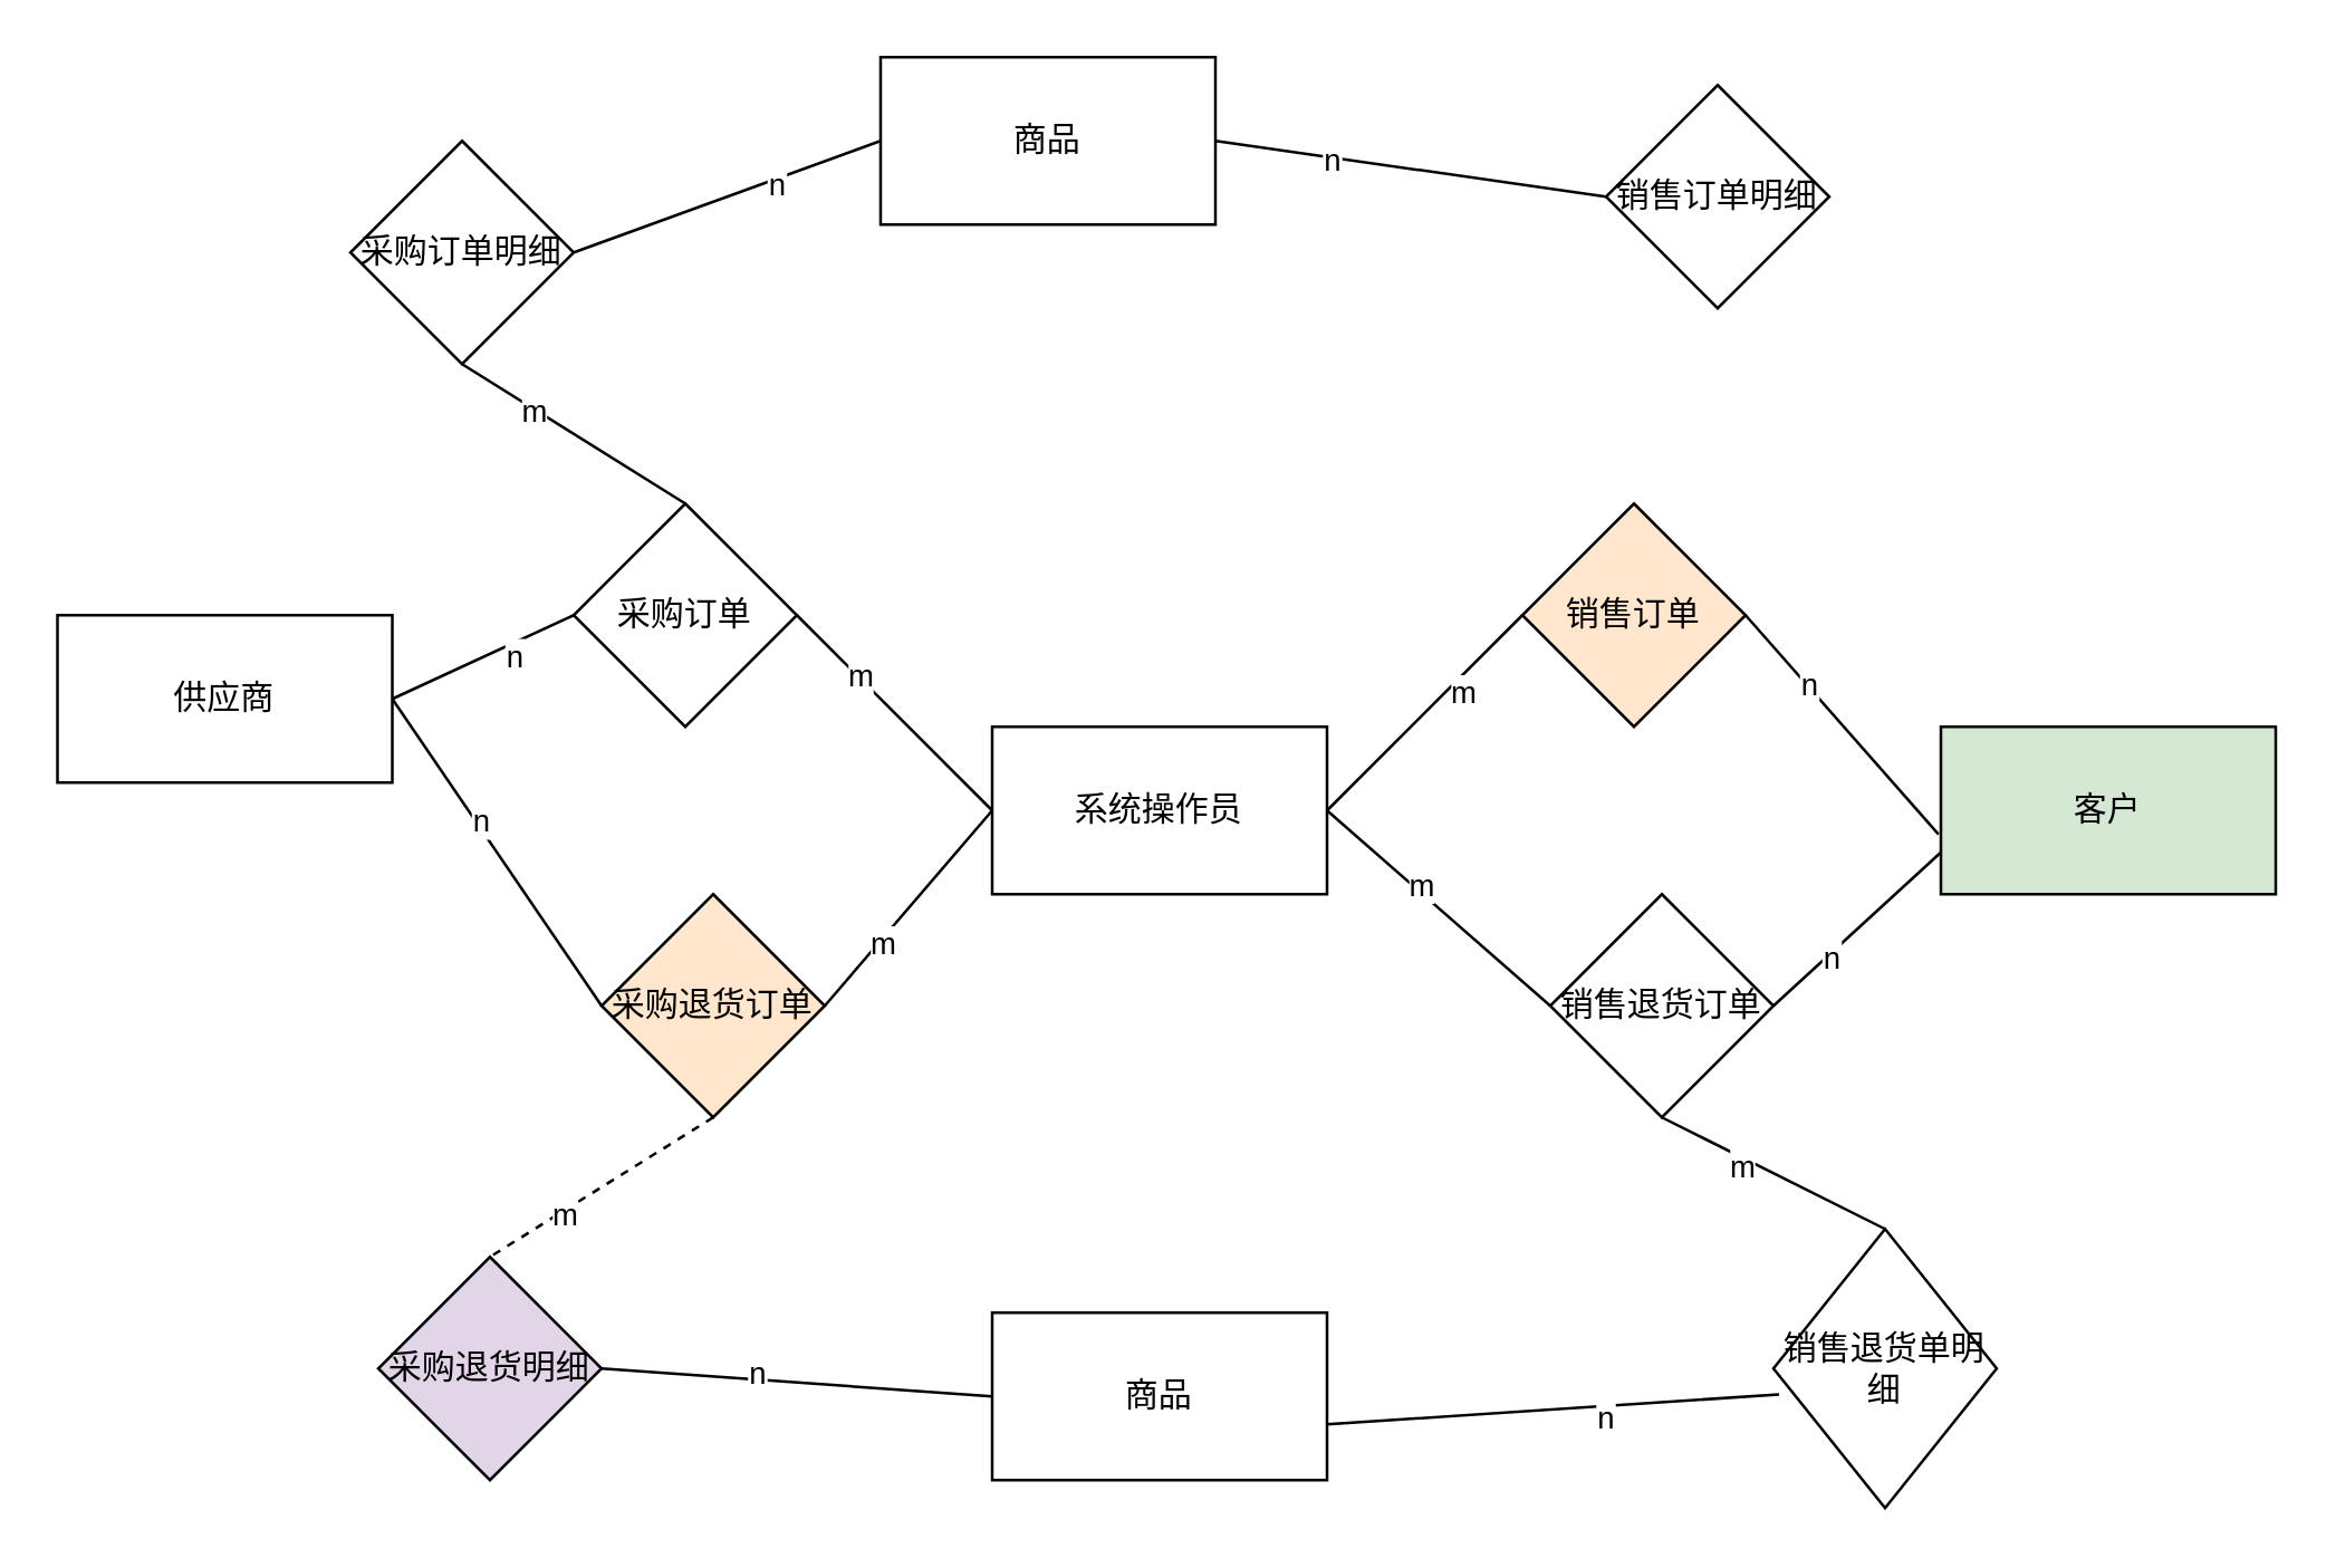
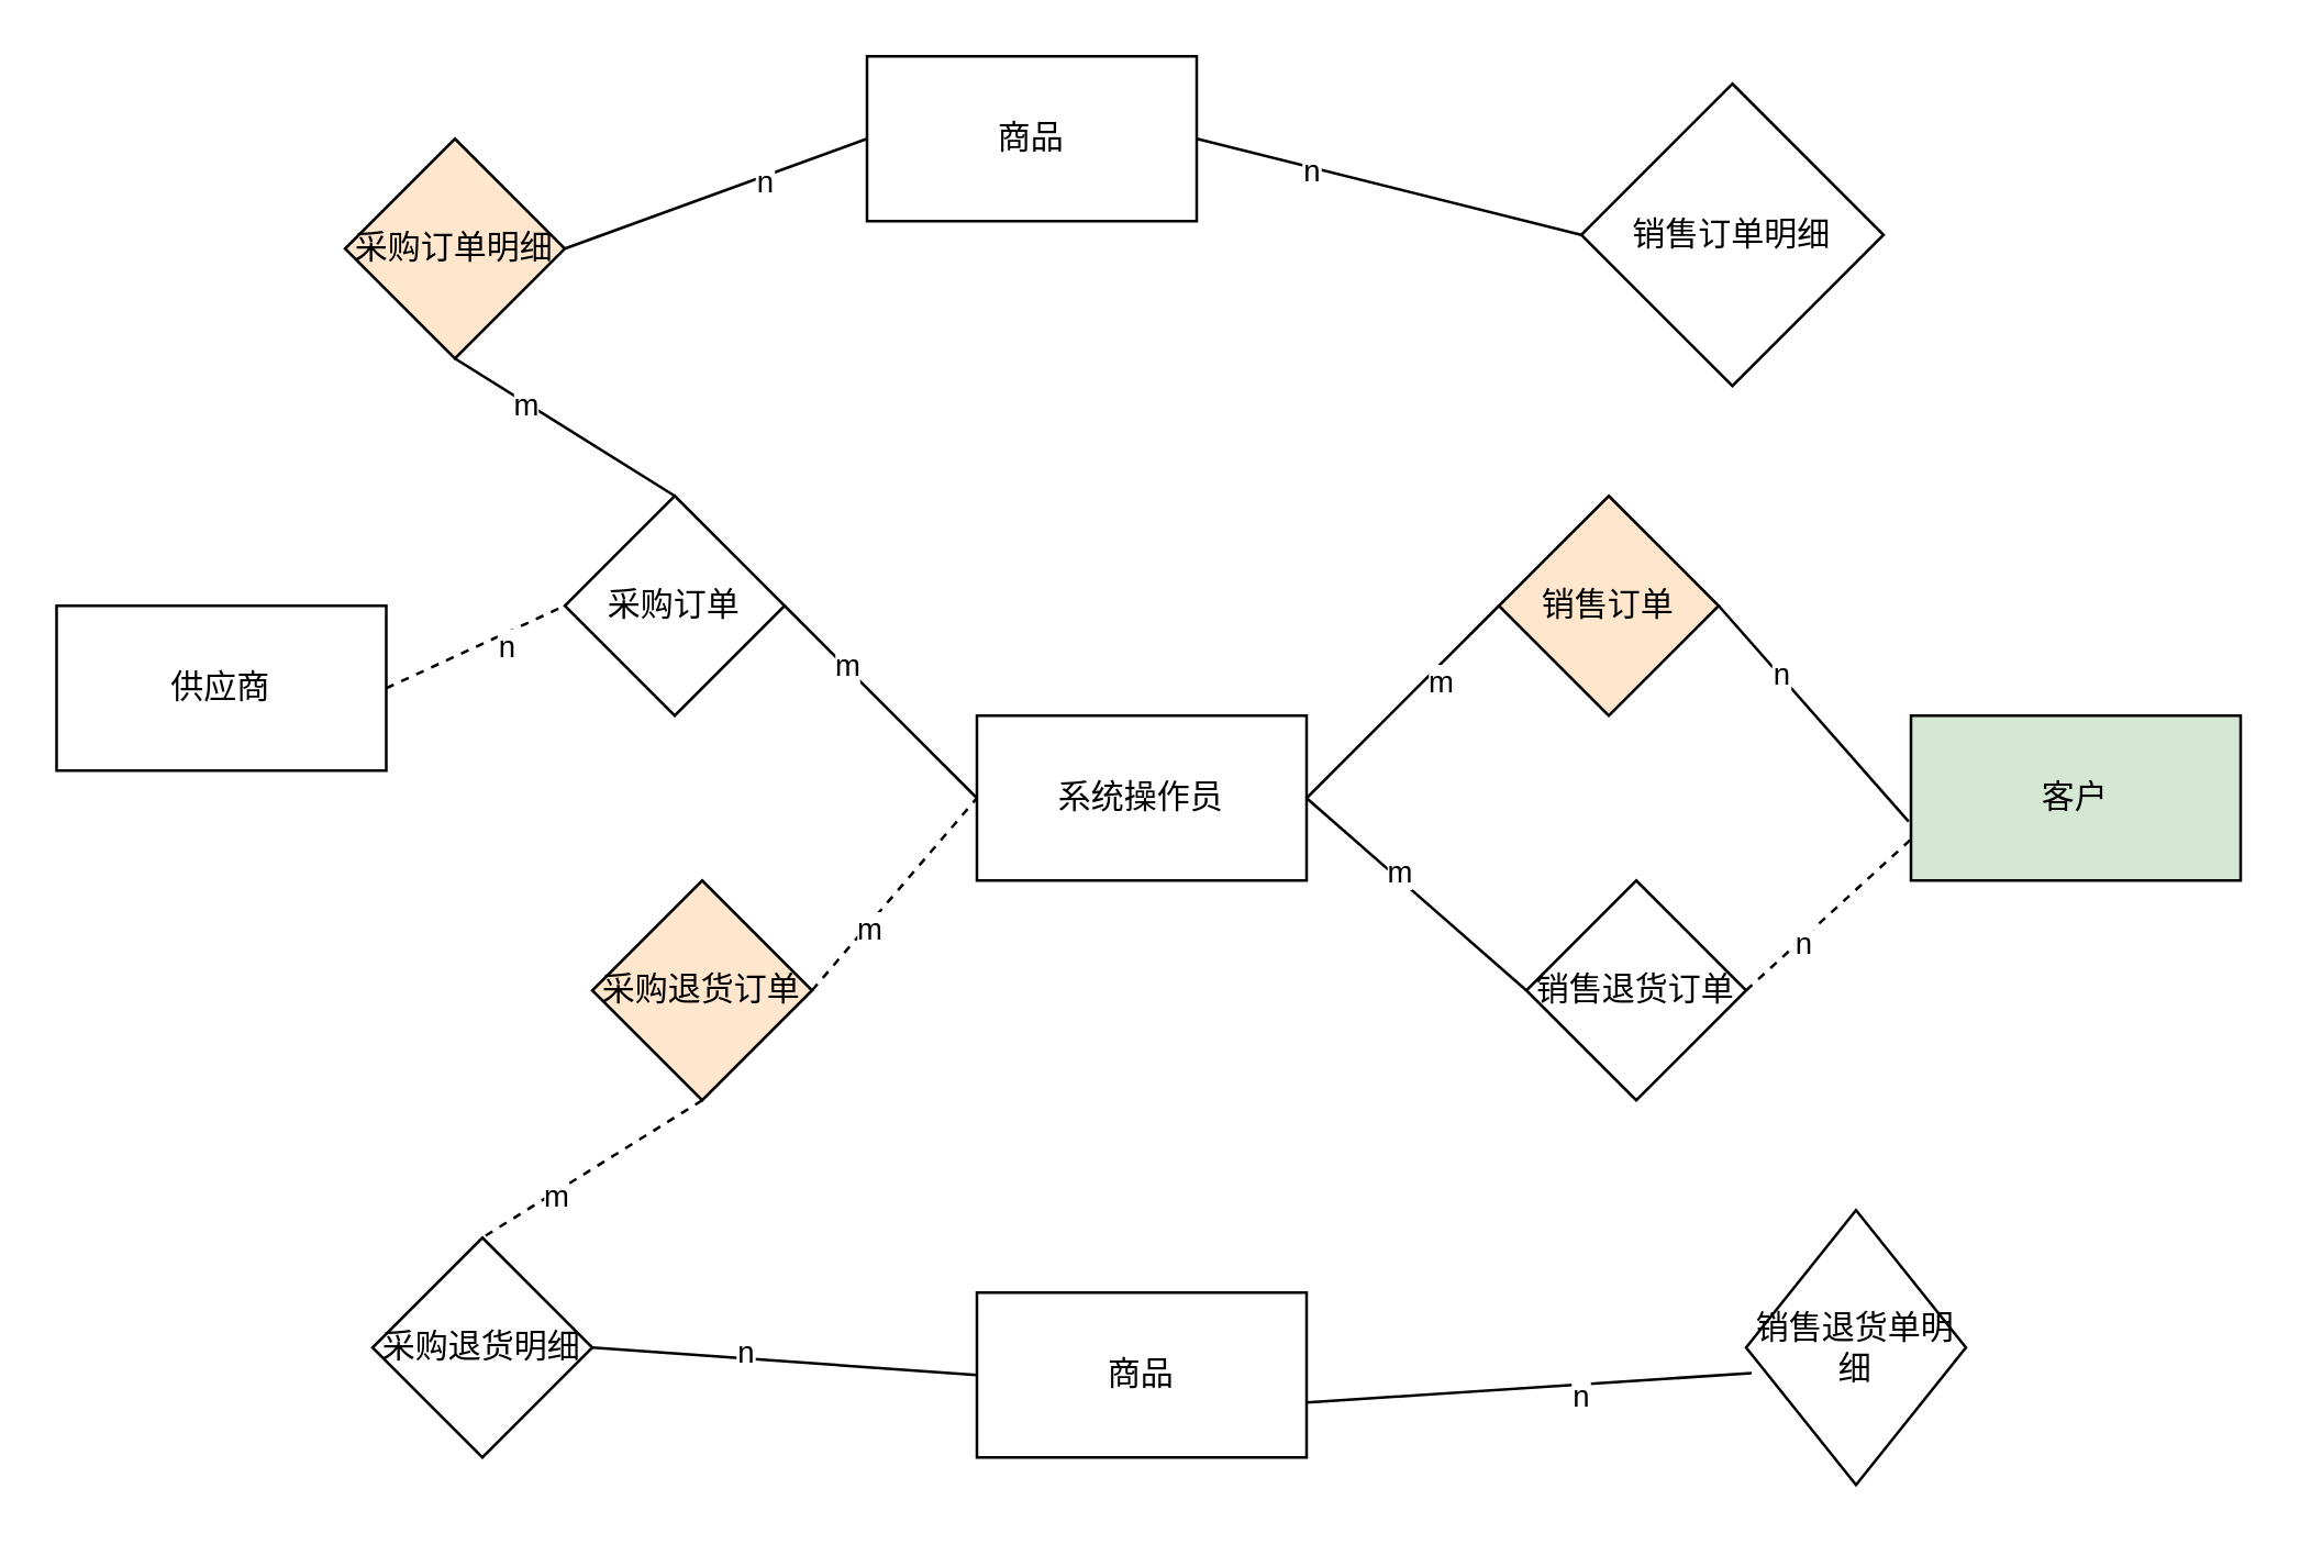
- <mxCell id="35" value="销售订单明细" style="rhombus;whiteSpace=wrap;html=1;" vertex="1" parent="1"><mxGeometry x="575" y="30" width="80" height="80" as="geometry" /></mxCell>
+ <mxCell id="35" value="销售订单明细" style="rhombus;whiteSpace=wrap;html=1;" vertex="1" parent="1"><mxGeometry x="575" y="30" width="110" height="110" as="geometry" /></mxCell>
- <mxCell id="2" value="采购订单明细" style="rhombus;whiteSpace=wrap;html=1;" vertex="1" parent="1"><mxGeometry x="125" y="50" width="80" height="80" as="geometry" /></mxCell>
+ <mxCell id="2" value="采购订单明细" style="rhombus;whiteSpace=wrap;html=1;fillColor=#ffe6cc;" vertex="1" parent="1"><mxGeometry x="125" y="50" width="80" height="80" as="geometry" /></mxCell>
- <mxCell id="9" value="" style="endArrow=none;html=1;rounded=0;exitX=1;exitY=0.5;exitDx=0;exitDy=0;entryX=0;entryY=0.5;entryDx=0;entryDy=0;" edge="1" parent="1" source="5" target="3"><mxGeometry width="50" height="50" relative="1" as="geometry"><mxPoint x="285" y="280" as="sourcePoint" /><mxPoint x="335" y="230" as="targetPoint" /></mxGeometry></mxCell>
+ <mxCell id="9" value="" style="endArrow=none;html=1;rounded=0;exitX=1;exitY=0.5;exitDx=0;exitDy=0;entryX=0;entryY=0.5;entryDx=0;entryDy=0;dashed=1;" edge="1" parent="1" source="5" target="3"><mxGeometry width="50" height="50" relative="1" as="geometry"><mxPoint x="285" y="280" as="sourcePoint" /><mxPoint x="335" y="230" as="targetPoint" /></mxGeometry></mxCell>
- <mxCell id="11" value="" style="endArrow=none;html=1;rounded=0;exitX=1;exitY=0.5;exitDx=0;exitDy=0;entryX=0;entryY=0.5;entryDx=0;entryDy=0;" edge="1" parent="1" source="5" target="4"><mxGeometry width="50" height="50" relative="1" as="geometry"><mxPoint x="285" y="280" as="sourcePoint" /><mxPoint x="335" y="230" as="targetPoint" /></mxGeometry></mxCell>
- <mxCell id="12" value="n" style="edgeLabel;html=1;align=center;verticalAlign=middle;resizable=0;points=[];" vertex="1" connectable="0" parent="11"><mxGeometry x="-0.186" y="1" relative="1" as="geometry"><mxPoint y="-1" as="offset" /></mxGeometry></mxCell>
- <mxCell id="16" value="" style="endArrow=none;html=1;rounded=0;entryX=0;entryY=0.5;entryDx=0;entryDy=0;exitX=1;exitY=0.5;exitDx=0;exitDy=0;" edge="1" parent="1" source="4" target="13"><mxGeometry width="50" height="50" relative="1" as="geometry"><mxPoint x="285" y="270" as="sourcePoint" /><mxPoint x="335" y="220" as="targetPoint" /></mxGeometry></mxCell>
+ <mxCell id="16" value="" style="endArrow=none;html=1;rounded=0;entryX=0;entryY=0.5;entryDx=0;entryDy=0;exitX=1;exitY=0.5;exitDx=0;exitDy=0;dashed=1;" edge="1" parent="1" source="4" target="13"><mxGeometry width="50" height="50" relative="1" as="geometry"><mxPoint x="285" y="270" as="sourcePoint" /><mxPoint x="335" y="220" as="targetPoint" /></mxGeometry></mxCell>
- <mxCell id="28" value="" style="endArrow=none;html=1;rounded=0;exitX=1;exitY=0.5;exitDx=0;exitDy=0;entryX=0;entryY=0.75;entryDx=0;entryDy=0;" edge="1" parent="1" source="21" target="18"><mxGeometry width="50" height="50" relative="1" as="geometry"><mxPoint x="625" y="300" as="sourcePoint" /><mxPoint x="695" y="290" as="targetPoint" /></mxGeometry></mxCell>
+ <mxCell id="28" value="" style="endArrow=none;html=1;rounded=0;exitX=1;exitY=0.5;exitDx=0;exitDy=0;entryX=0;entryY=0.75;entryDx=0;entryDy=0;dashed=1;" edge="1" parent="1" source="21" target="18"><mxGeometry width="50" height="50" relative="1" as="geometry"><mxPoint x="625" y="300" as="sourcePoint" /><mxPoint x="695" y="290" as="targetPoint" /></mxGeometry></mxCell>
- <mxCell id="45" value="" style="endArrow=none;html=1;rounded=0;exitX=0.5;exitY=1;exitDx=0;exitDy=0;entryX=0.5;entryY=0;entryDx=0;entryDy=0;" edge="1" parent="1" source="21" target="38"><mxGeometry width="50" height="50" relative="1" as="geometry"><mxPoint x="385" y="250" as="sourcePoint" /><mxPoint x="435" y="200" as="targetPoint" /></mxGeometry></mxCell>
- <mxCell id="46" value="m" style="edgeLabel;html=1;align=center;verticalAlign=middle;resizable=0;points=[];" vertex="1" connectable="0" parent="45"><mxGeometry x="-0.272" y="-3" relative="1" as="geometry"><mxPoint as="offset" /></mxGeometry></mxCell>
- <mxCell id="8" value="采购退货明细" style="rhombus;whiteSpace=wrap;html=1;fillColor=#e1d5e7;" vertex="1" parent="1"><mxGeometry x="135" y="450" width="80" height="80" as="geometry" /></mxCell>
+ <mxCell id="8" value="采购退货明细" style="rhombus;whiteSpace=wrap;html=1;" vertex="1" parent="1"><mxGeometry x="135" y="450" width="80" height="80" as="geometry" /></mxCell>
